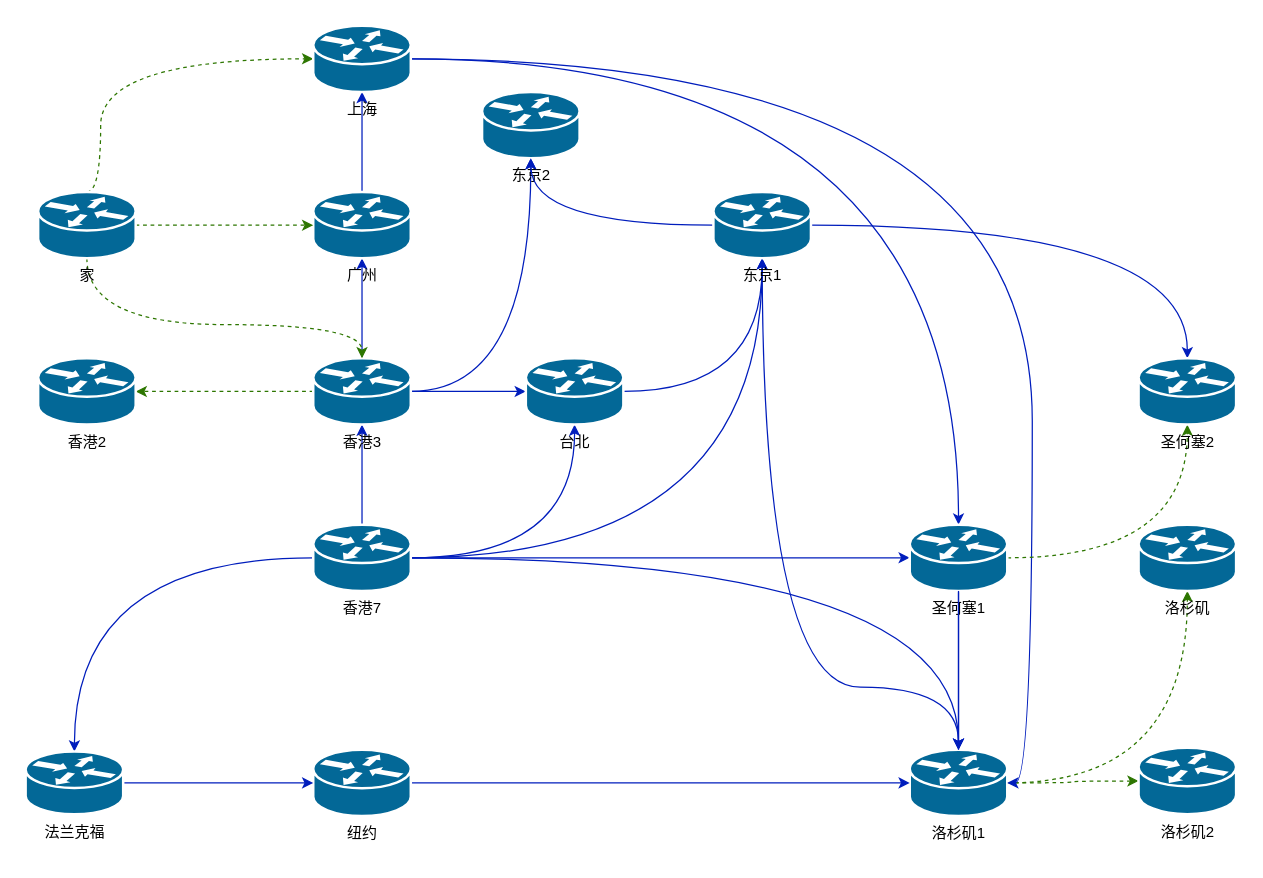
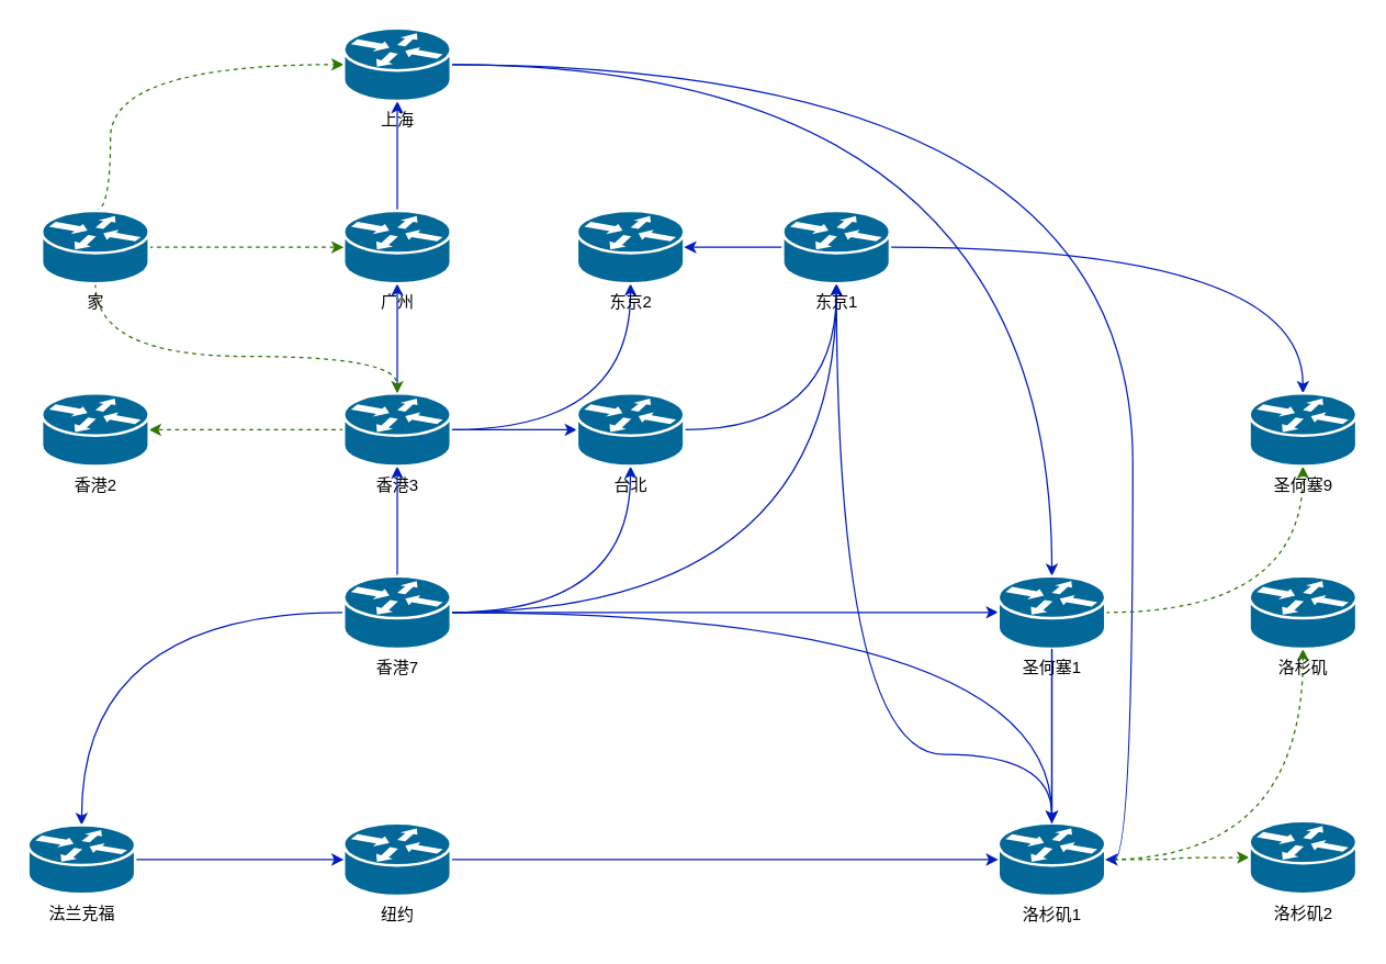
- <mxCell id="39" value="&lt;font color=&quot;#000000&quot;&gt;东京2&lt;br&gt;&lt;br&gt;&lt;/font&gt;" style="shape=mxgraph.cisco.routers.router;sketch=0;html=1;pointerEvents=1;dashed=0;fillColor=#036897;strokeColor=#ffffff;strokeWidth=2;verticalLabelPosition=bottom;verticalAlign=top;align=center;outlineConnect=0;fontColor=#FF3333;" parent="1" vertex="1"><mxGeometry x="385" y="73" width="78" height="53" as="geometry" /></mxCell>
+ <mxCell id="39" value="&lt;font color=&quot;#000000&quot;&gt;东京2&lt;br&gt;&lt;br&gt;&lt;/font&gt;" style="shape=mxgraph.cisco.routers.router;sketch=0;html=1;pointerEvents=1;dashed=0;fillColor=#036897;strokeColor=#ffffff;strokeWidth=2;verticalLabelPosition=bottom;verticalAlign=top;align=center;outlineConnect=0;fontColor=#FF3333;" parent="1" vertex="1"><mxGeometry x="420" y="153" width="78" height="53" as="geometry" /></mxCell>
- <mxCell id="44" value="&lt;font color=&quot;#000000&quot;&gt;圣何塞2&lt;br&gt;&lt;br&gt;&lt;/font&gt;" style="shape=mxgraph.cisco.routers.router;sketch=0;html=1;pointerEvents=1;dashed=0;fillColor=#036897;strokeColor=#ffffff;strokeWidth=2;verticalLabelPosition=bottom;verticalAlign=top;align=center;outlineConnect=0;fontColor=#FF3333;" parent="1" vertex="1"><mxGeometry x="910" y="286" width="78" height="53" as="geometry" /></mxCell>
+ <mxCell id="44" value="&lt;font color=&quot;#000000&quot;&gt;圣何塞9&lt;br&gt;&lt;br&gt;&lt;/font&gt;" style="shape=mxgraph.cisco.routers.router;sketch=0;html=1;pointerEvents=1;dashed=0;fillColor=#036897;strokeColor=#ffffff;strokeWidth=2;verticalLabelPosition=bottom;verticalAlign=top;align=center;outlineConnect=0;fontColor=#FF3333;" parent="1" vertex="1"><mxGeometry x="910" y="286" width="78" height="53" as="geometry" /></mxCell>
